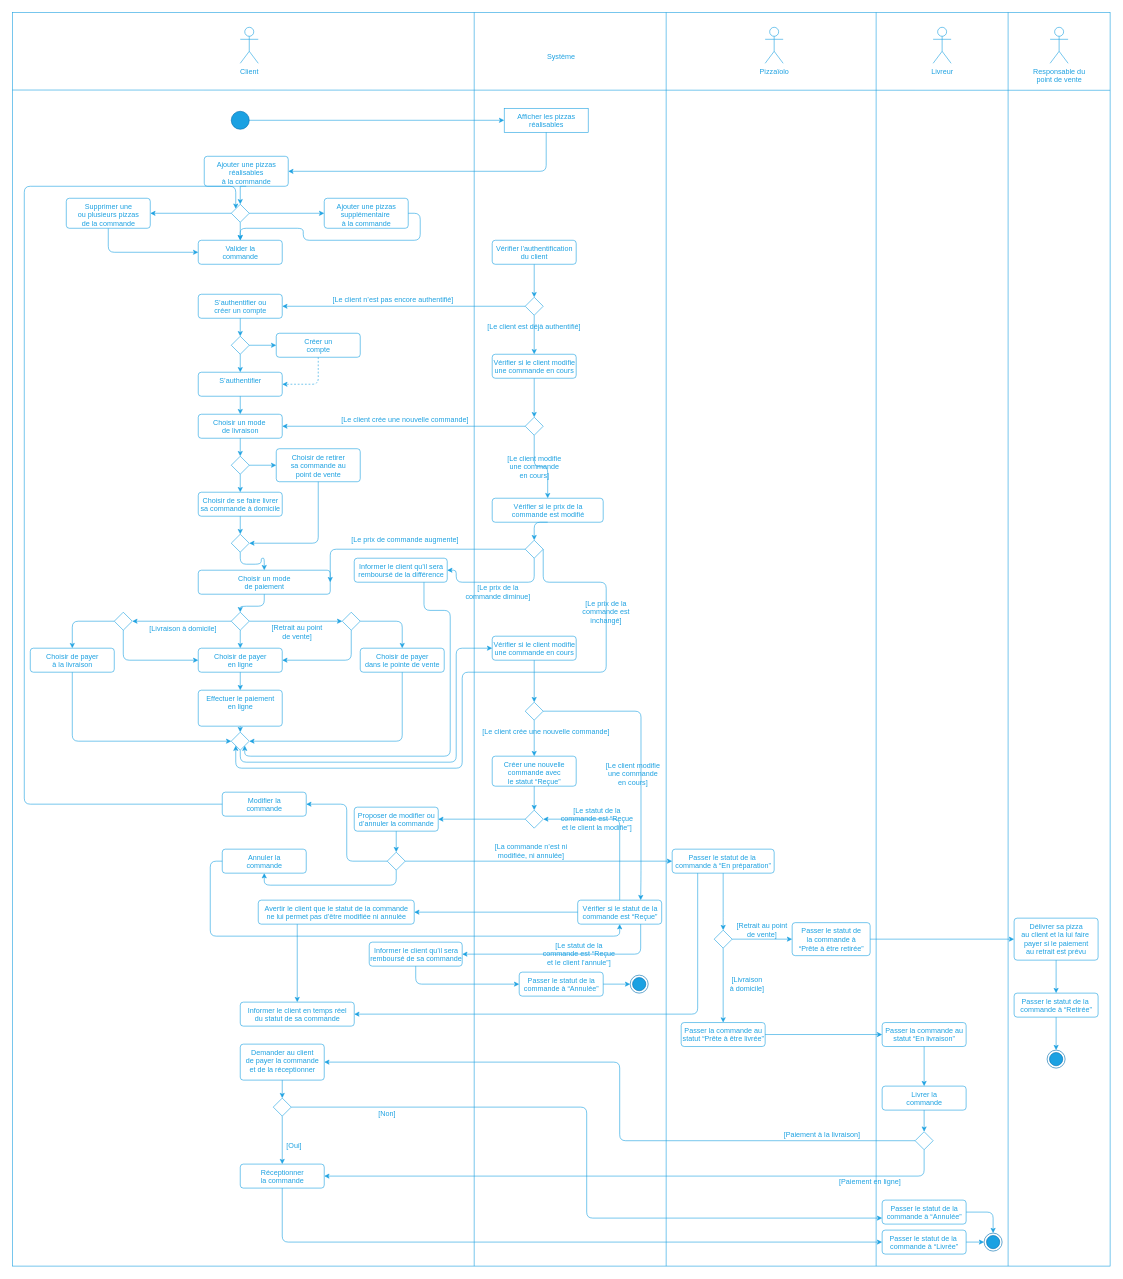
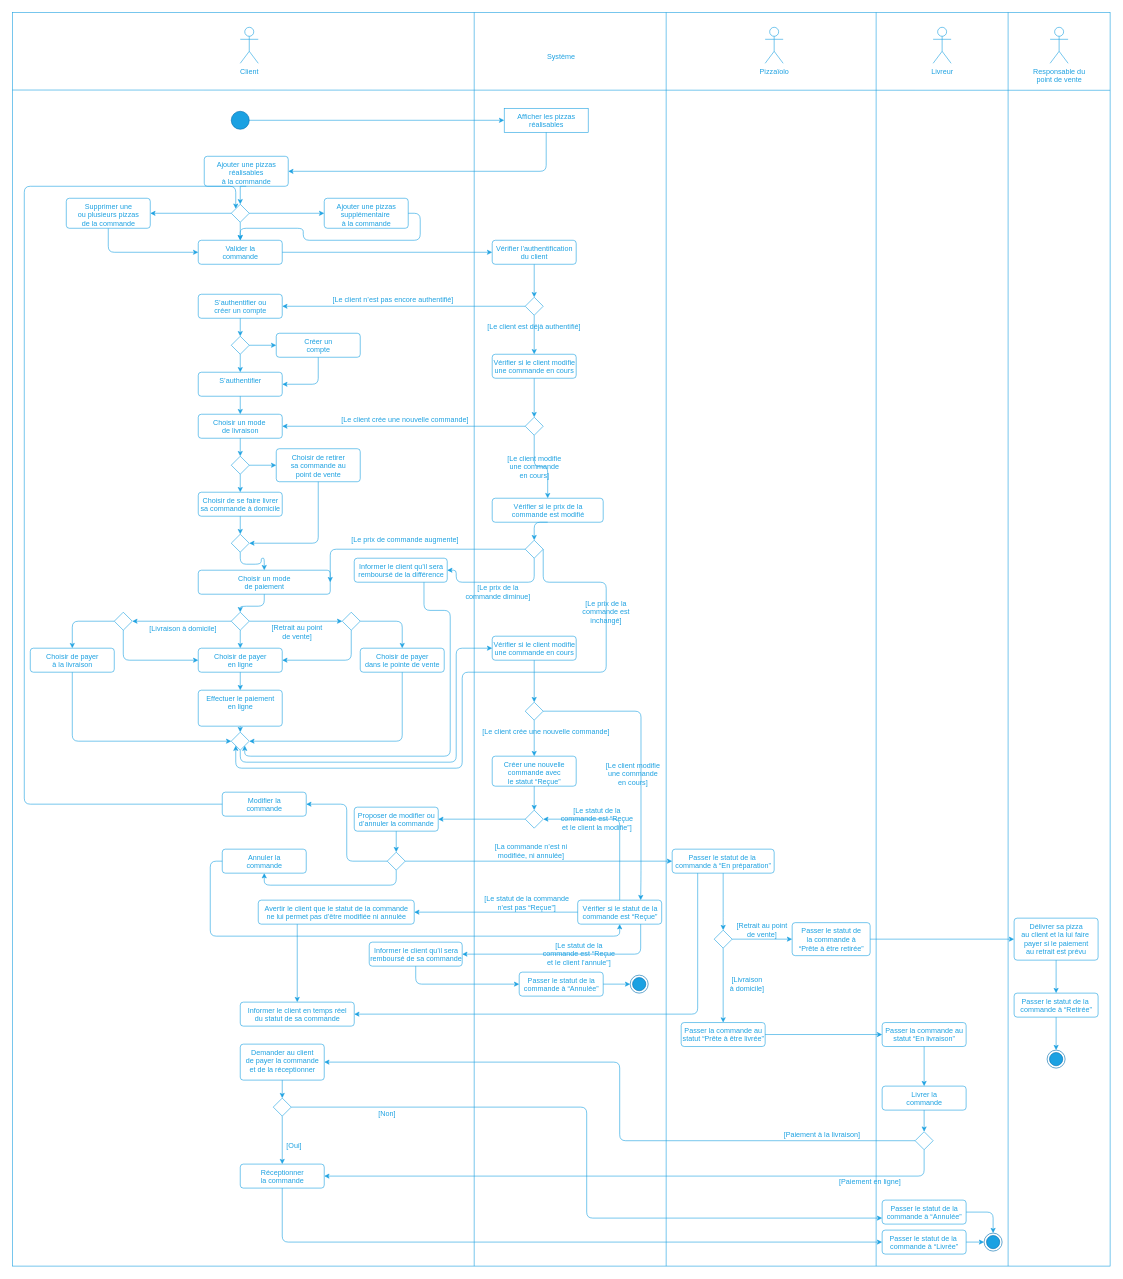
+ <mxCell id="12" style="edgeStyle=orthogonalEdgeStyle;rounded=1;orthogonalLoop=1;jettySize=auto;html=1;exitX=1;exitY=0.5;exitDx=0;exitDy=0;entryX=0;entryY=0.5;entryDx=0;entryDy=0;strokeColor=#1DA1E1;" edge="1" parent="1" source="13" target="95"><mxGeometry relative="1" as="geometry" /></mxCell>
- <mxCell id="54" style="edgeStyle=orthogonalEdgeStyle;rounded=1;orthogonalLoop=1;jettySize=auto;html=1;exitX=0.5;exitY=1;exitDx=0;exitDy=0;entryX=1;entryY=0.5;entryDx=0;entryDy=0;strokeColor=#1DA1E1;dashed=1;" edge="1" parent="1" source="55" target="17"><mxGeometry relative="1" as="geometry" /></mxCell>
+ <mxCell id="54" style="edgeStyle=orthogonalEdgeStyle;rounded=1;orthogonalLoop=1;jettySize=auto;html=1;exitX=0.5;exitY=1;exitDx=0;exitDy=0;entryX=1;entryY=0.5;entryDx=0;entryDy=0;strokeColor=#1DA1E1;" edge="1" parent="1" source="55" target="17"><mxGeometry relative="1" as="geometry" /></mxCell>
+ <mxCell id="136" value="&lt;font color=&quot;#1da1e1&quot;&gt;[Le statut de la commande&lt;br&gt;n'est pas “Reçue”]&lt;/font&gt;" style="text;html=1;strokeColor=none;fillColor=none;align=center;verticalAlign=middle;whiteSpace=wrap;rounded=0;" vertex="1" parent="1"><mxGeometry x="802.5" y="1475" width="150" height="60" as="geometry" /></mxCell>
